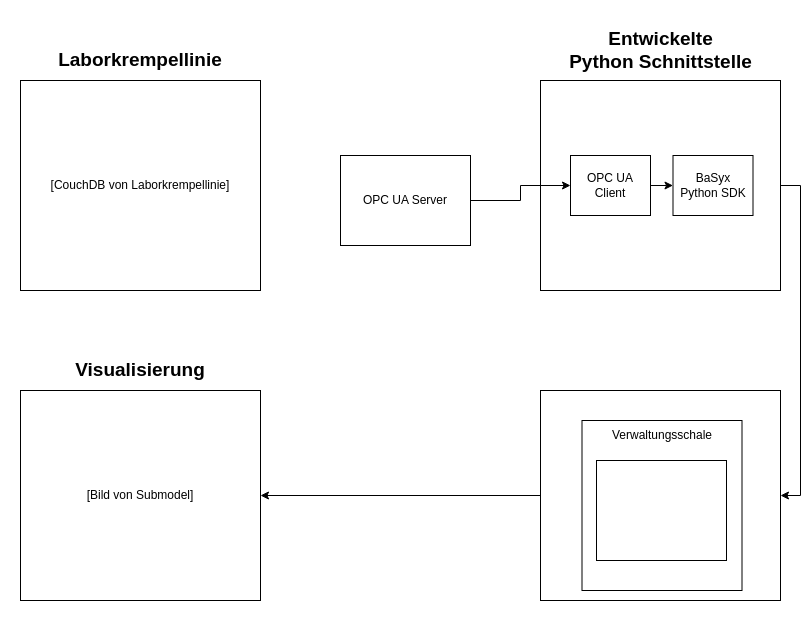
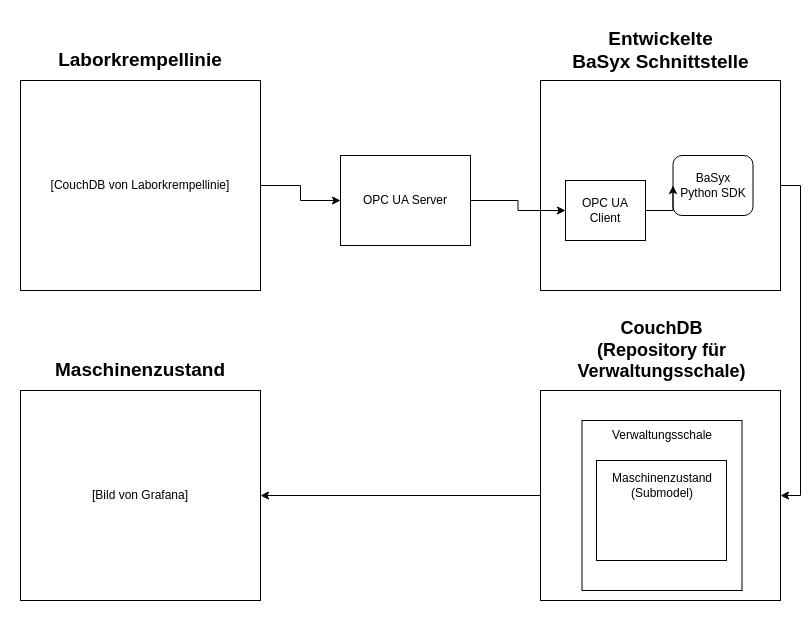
- <mxCell id="12" value="&lt;div&gt;Entwickelte&lt;/div&gt;&lt;div&gt;Python Schnittstelle&lt;br&gt;&lt;/div&gt;" style="text;strokeColor=none;align=center;fillColor=none;html=1;verticalAlign=middle;whiteSpace=wrap;rounded=0;fontSize=19;fontStyle=1" vertex="1" parent="1"><mxGeometry x="567.5" y="20" width="185" height="60" as="geometry" /></mxCell>
+ <mxCell id="12" value="&lt;div&gt;Entwickelte&lt;/div&gt;&lt;div&gt;BaSyx Schnittstelle&lt;br&gt;&lt;/div&gt;" style="text;strokeColor=none;align=center;fillColor=none;html=1;verticalAlign=middle;whiteSpace=wrap;rounded=0;fontSize=19;fontStyle=1" vertex="1" parent="1"><mxGeometry x="567.5" y="20" width="185" height="60" as="geometry" /></mxCell>
- <mxCell id="8" value="OPC UA Client" style="whiteSpace=wrap;html=1;" vertex="1" parent="1"><mxGeometry x="570" y="155" width="80" height="60" as="geometry" /></mxCell>
+ <mxCell id="8" value="OPC UA Client" style="whiteSpace=wrap;html=1;" vertex="1" parent="1"><mxGeometry x="565" y="180" width="80" height="60" as="geometry" /></mxCell>
- <mxCell id="6" value="&lt;div&gt;BaSyx&lt;/div&gt;&lt;div&gt;Python SDK&lt;br&gt;&lt;/div&gt;" style="whiteSpace=wrap;html=1;" vertex="1" parent="1"><mxGeometry x="672.5" y="155" width="80" height="60" as="geometry" /></mxCell>
+ <mxCell id="6" value="&lt;div&gt;BaSyx&lt;/div&gt;&lt;div&gt;Python SDK&lt;br&gt;&lt;/div&gt;" style="whiteSpace=wrap;html=1;rounded=1;" vertex="1" parent="1"><mxGeometry x="672.5" y="155" width="80" height="60" as="geometry" /></mxCell>
+ <mxCell id="2" style="edgeStyle=orthogonalEdgeStyle;rounded=0;orthogonalLoop=1;jettySize=auto;html=1;entryX=0;entryY=0.5;entryDx=0;entryDy=0;" edge="1" parent="1" source="10" target="3"><mxGeometry relative="1" as="geometry" /></mxCell>
+ <mxCell id="15" value="&lt;div style=&quot;font-size: 18px;&quot;&gt;&lt;font style=&quot;font-size: 18px;&quot;&gt;CouchDB&lt;/font&gt;&lt;/div&gt;&lt;div style=&quot;font-size: 18px;&quot;&gt;&lt;font style=&quot;font-size: 18px;&quot;&gt;(Repository für&lt;/font&gt;&lt;/div&gt;&lt;div style=&quot;font-size: 18px;&quot;&gt;&lt;font style=&quot;font-size: 18px;&quot;&gt;&lt;font style=&quot;font-size: 18px;&quot;&gt;Verwaltungsschale)&lt;/font&gt;&lt;font style=&quot;font-size: 18px;&quot;&gt;&lt;br&gt;&lt;/font&gt;&lt;/font&gt;&lt;/div&gt;" style="text;strokeColor=none;align=center;fillColor=none;html=1;verticalAlign=middle;whiteSpace=wrap;rounded=0;fontSize=19;fontStyle=1" vertex="1" parent="1"><mxGeometry x="569" y="320" width="185" height="60" as="geometry" /></mxCell>
- <mxCell id="23" value="Visualisierung" style="text;strokeColor=none;align=center;fillColor=none;html=1;verticalAlign=middle;whiteSpace=wrap;rounded=0;fontSize=19;fontStyle=1" vertex="1" parent="21"><mxGeometry x="35" width="170" height="60" as="geometry" /></mxCell>
+ <mxCell id="23" value="Maschinenzustand" style="text;strokeColor=none;align=center;fillColor=none;html=1;verticalAlign=middle;whiteSpace=wrap;rounded=0;fontSize=19;fontStyle=1" vertex="1" parent="21"><mxGeometry x="35" width="170" height="60" as="geometry" /></mxCell>
+ <mxCell id="20" value="&lt;div&gt;Maschinenzustand&lt;/div&gt;&lt;div&gt;(Submodel)&lt;br&gt;&lt;/div&gt;" style="text;strokeColor=none;align=center;fillColor=none;html=1;verticalAlign=middle;whiteSpace=wrap;rounded=0;" vertex="1" parent="1"><mxGeometry x="606.5" y="470" width="110" height="30" as="geometry" /></mxCell>
- <mxCell id="22" value="[Bild von Submodel]" style="whiteSpace=wrap;html=1;" vertex="1" parent="21"><mxGeometry y="50" width="240" height="210" as="geometry" /></mxCell>
+ <mxCell id="22" value="[Bild von Grafana]" style="whiteSpace=wrap;html=1;" vertex="1" parent="21"><mxGeometry y="50" width="240" height="210" as="geometry" /></mxCell>
